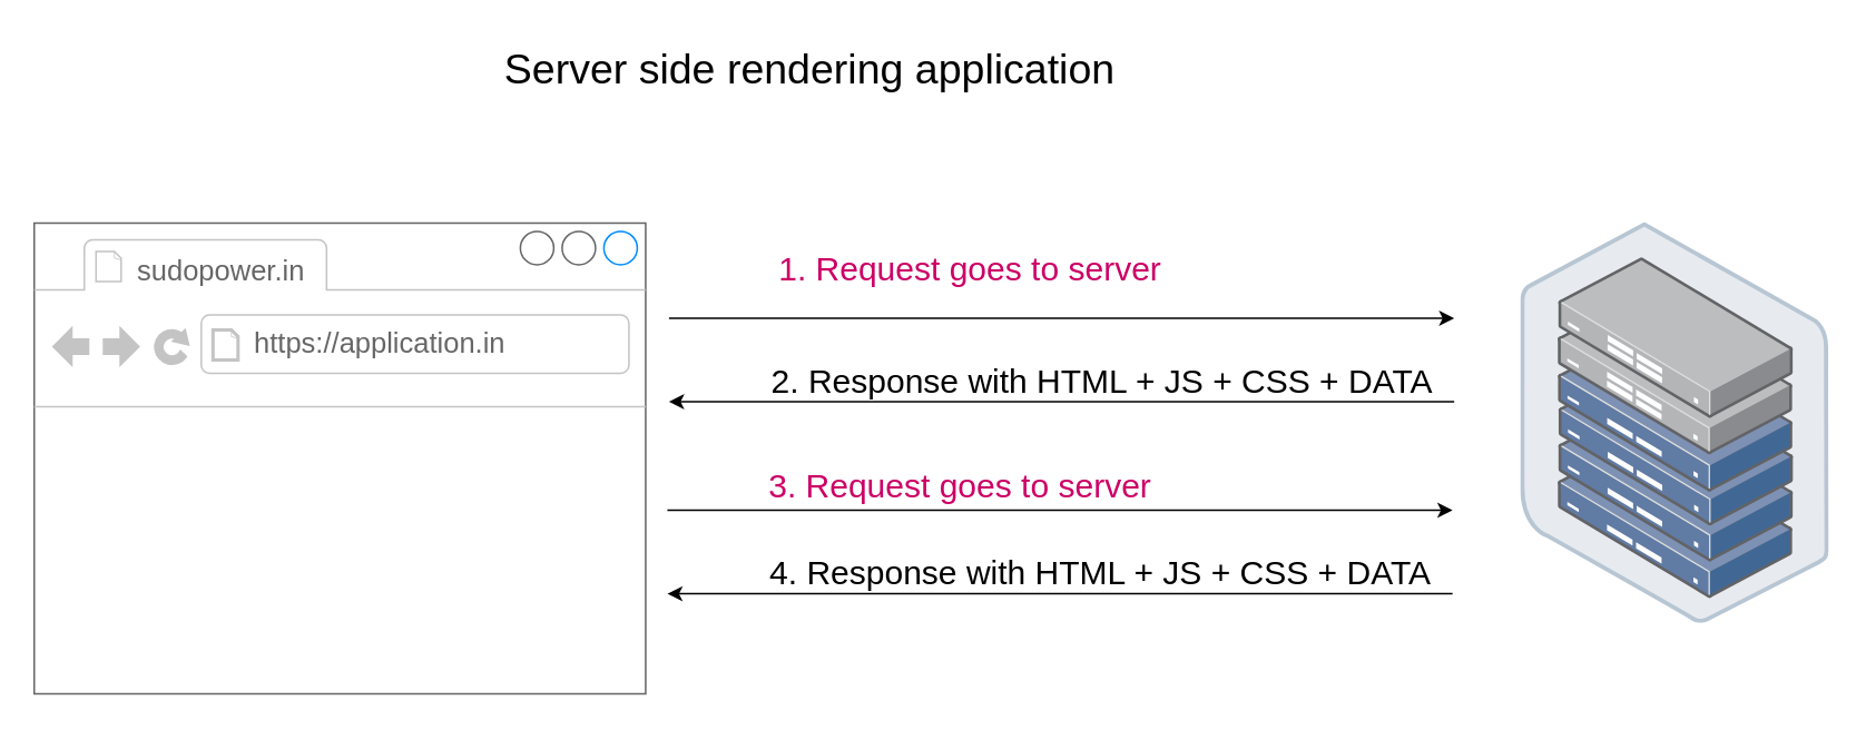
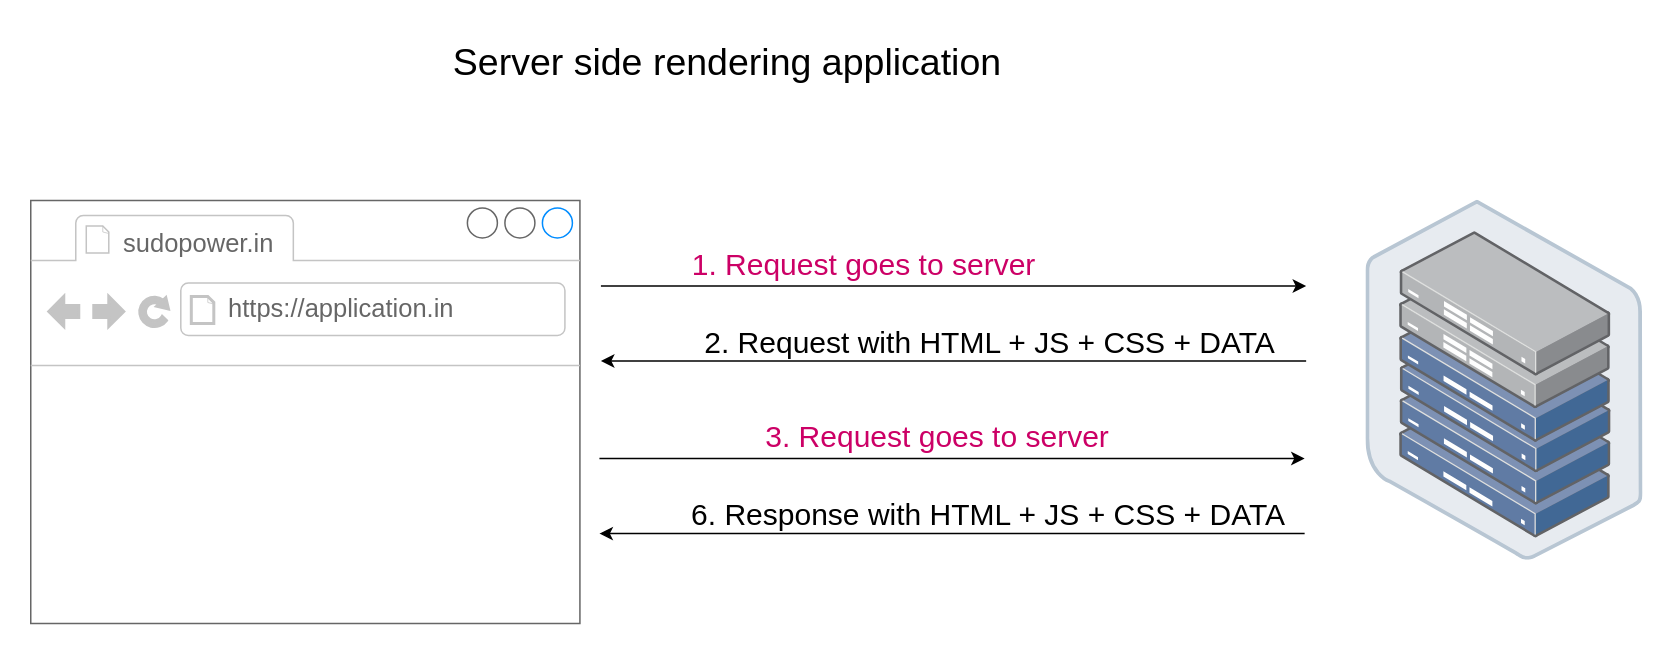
- <mxCell id="8" value="1. Request goes to server" style="text;html=1;align=center;verticalAlign=middle;resizable=0;points=[];autosize=1;strokeColor=none;fillColor=none;fontSize=20;fontColor=#CC0066;" vertex="1" parent="1"><mxGeometry x="455" y="140" width="250" height="40" as="geometry" /></mxCell>
+ <mxCell id="8" value="1. Request goes to server" style="text;html=1;align=center;verticalAlign=middle;resizable=0;points=[];autosize=1;strokeColor=none;fillColor=none;fontSize=20;fontColor=#CC0066;" vertex="1" parent="1"><mxGeometry x="450" y="155" width="250" height="40" as="geometry" /></mxCell>
- <mxCell id="10" value="2. Response with HTML + JS + CSS + DATA" style="text;html=1;align=center;verticalAlign=middle;resizable=0;points=[];autosize=1;strokeColor=none;fillColor=none;fontSize=20;" vertex="1" parent="1"><mxGeometry x="449" y="207" width="420" height="40" as="geometry" /></mxCell>
+ <mxCell id="10" value="2. Request with HTML + JS + CSS + DATA" style="text;html=1;align=center;verticalAlign=middle;resizable=0;points=[];autosize=1;strokeColor=none;fillColor=none;fontSize=20;" vertex="1" parent="1"><mxGeometry x="449" y="207" width="420" height="40" as="geometry" /></mxCell>
- <mxCell id="12" value="3. Request goes to server" style="text;html=1;align=center;verticalAlign=middle;resizable=0;points=[];autosize=1;strokeColor=none;fillColor=none;fontSize=20;fontColor=#CC0066;" vertex="1" parent="1"><mxGeometry x="449" y="270" width="250" height="40" as="geometry" /></mxCell>
+ <mxCell id="12" value="3. Request goes to server" style="text;html=1;align=center;verticalAlign=middle;resizable=0;points=[];autosize=1;strokeColor=none;fillColor=none;fontSize=20;fontColor=#CC0066;" vertex="1" parent="1"><mxGeometry x="499" y="270" width="250" height="40" as="geometry" /></mxCell>
- <mxCell id="14" value="4. Response with HTML + JS + CSS + DATA" style="text;html=1;align=center;verticalAlign=middle;resizable=0;points=[];autosize=1;strokeColor=none;fillColor=none;fontSize=20;" vertex="1" parent="1"><mxGeometry x="448" y="322" width="420" height="40" as="geometry" /></mxCell>
+ <mxCell id="14" value="6. Response with HTML + JS + CSS + DATA" style="text;html=1;align=center;verticalAlign=middle;resizable=0;points=[];autosize=1;strokeColor=none;fillColor=none;fontSize=20;" vertex="1" parent="1"><mxGeometry x="448" y="322" width="420" height="40" as="geometry" /></mxCell>
